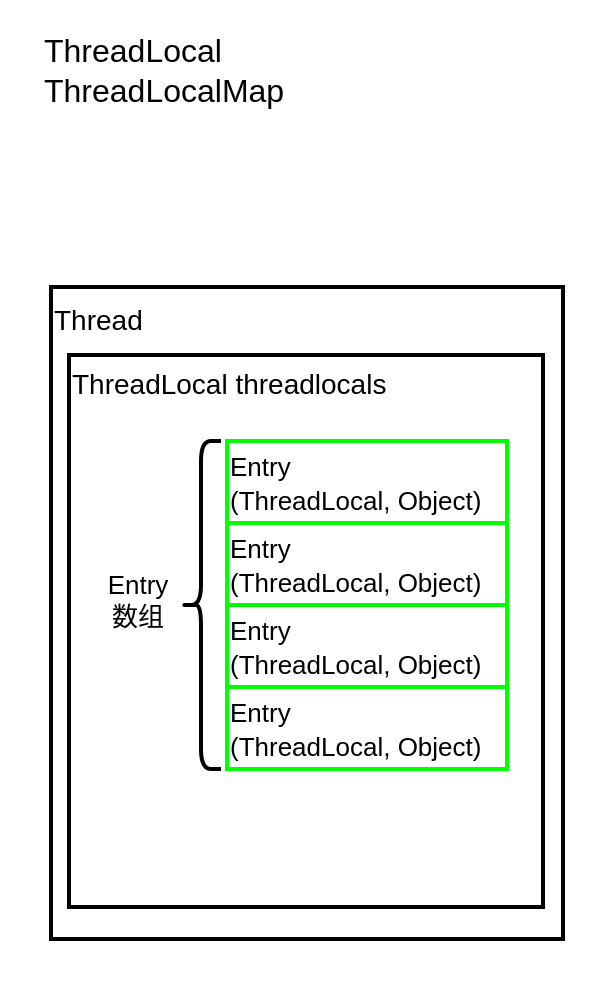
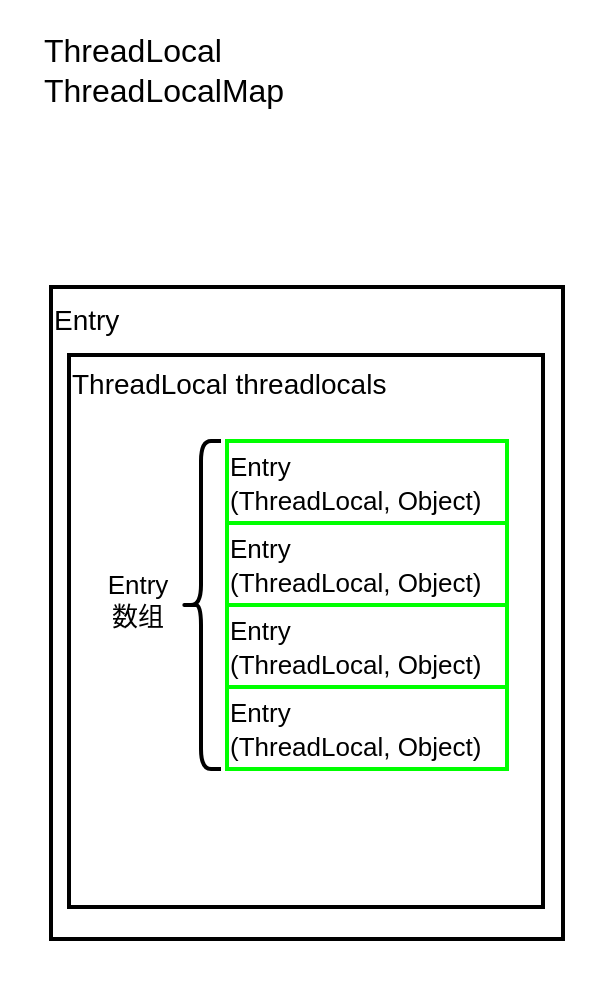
- <mxCell id="4" value="&lt;font style=&quot;font-size: 14px&quot;&gt;Thread&lt;/font&gt;" style="rounded=0;whiteSpace=wrap;html=1;fontSize=16;align=left;verticalAlign=top;fontStyle=0;strokeWidth=2;" vertex="1" parent="3"><mxGeometry width="256" height="326" as="geometry" /></mxCell>
+ <mxCell id="4" value="&lt;font style=&quot;font-size: 14px&quot;&gt;Entry&lt;/font&gt;" style="rounded=0;whiteSpace=wrap;html=1;fontSize=16;align=left;verticalAlign=top;fontStyle=0;strokeWidth=2;" vertex="1" parent="3"><mxGeometry width="256" height="326" as="geometry" /></mxCell>
